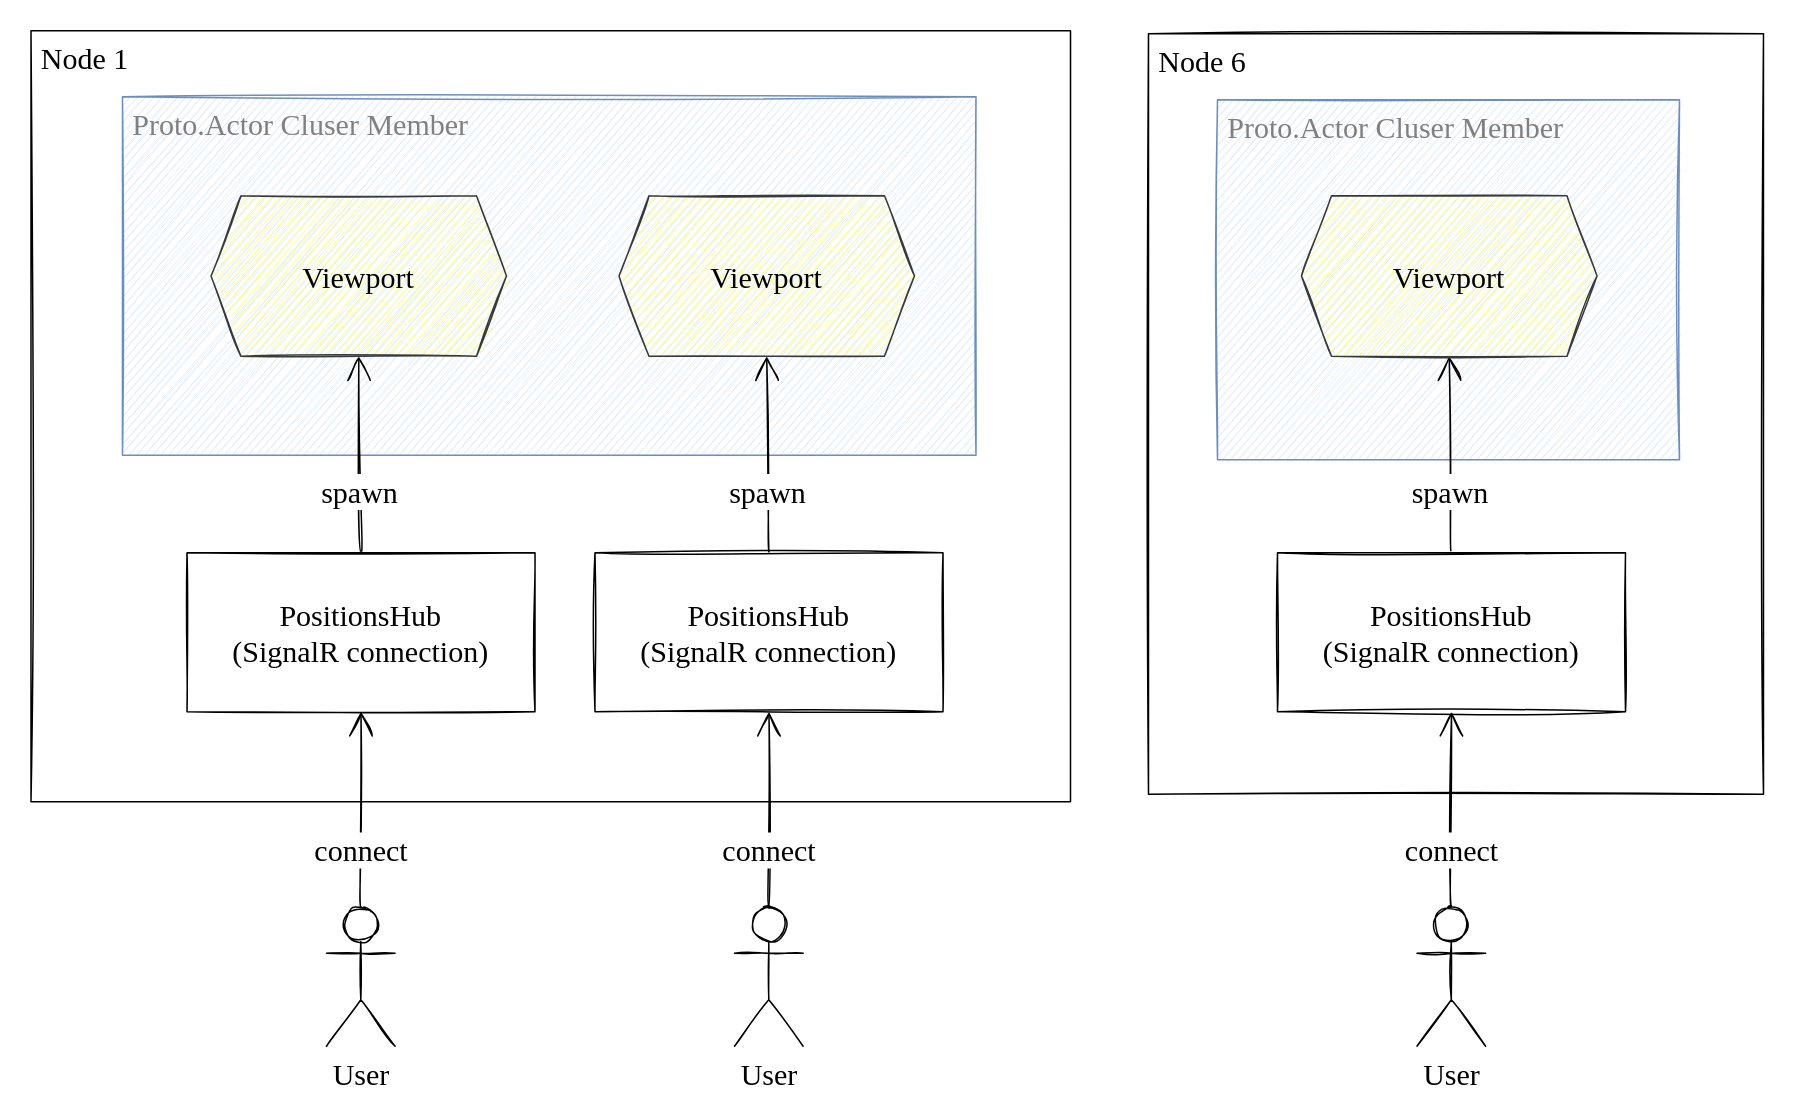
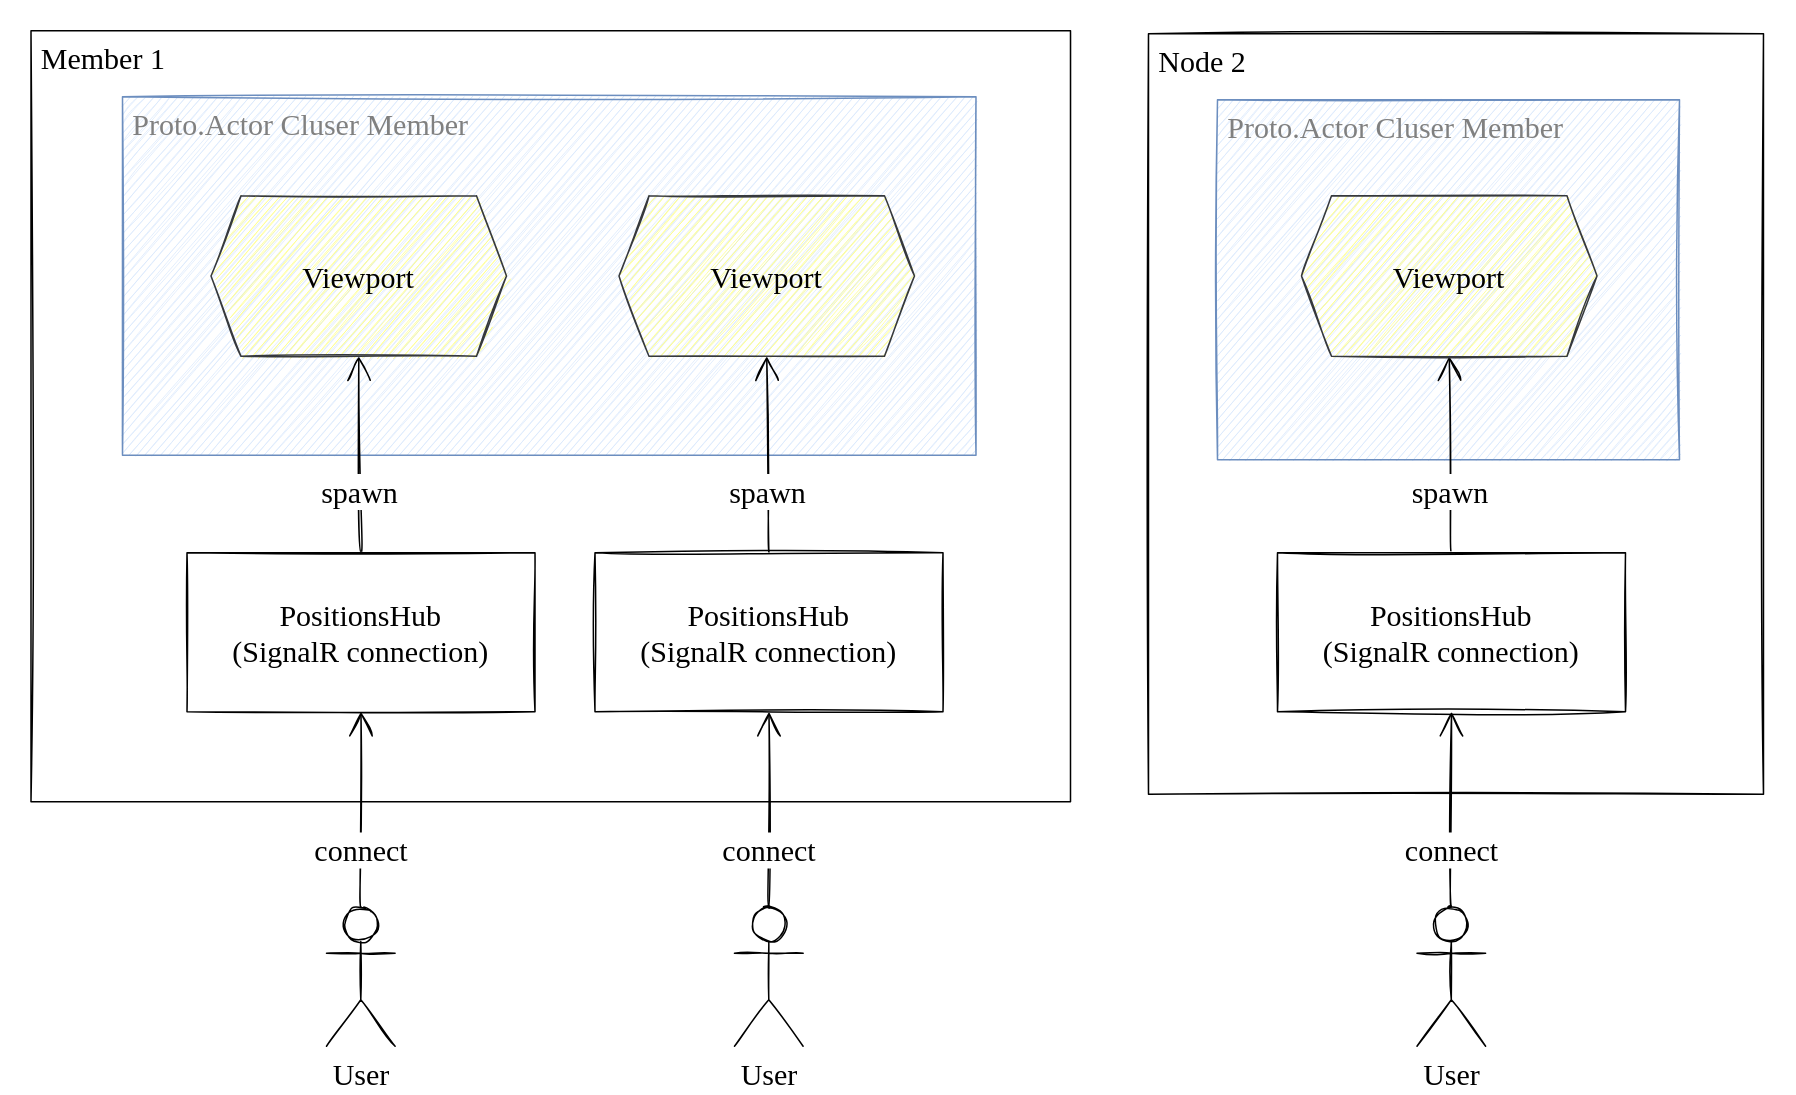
- <mxCell id="3" value="Node 1" style="rounded=0;whiteSpace=wrap;html=1;sketch=1;hachureGap=4;pointerEvents=0;fontFamily=Architects Daughter;fontSource=https%3A%2F%2Ffonts.googleapis.com%2Fcss%3Ffamily%3DArchitects%2BDaughter;fontSize=20;align=left;verticalAlign=top;spacingLeft=5;" vertex="1" parent="1"><mxGeometry x="20" y="20" width="693" height="514" as="geometry" /></mxCell>
+ <mxCell id="3" value="Member 1" style="rounded=0;whiteSpace=wrap;html=1;sketch=1;hachureGap=4;pointerEvents=0;fontFamily=Architects Daughter;fontSource=https%3A%2F%2Ffonts.googleapis.com%2Fcss%3Ffamily%3DArchitects%2BDaughter;fontSize=20;align=left;verticalAlign=top;spacingLeft=5;" vertex="1" parent="1"><mxGeometry x="20" y="20" width="693" height="514" as="geometry" /></mxCell>
- <mxCell id="2" value="Node 6" style="rounded=0;whiteSpace=wrap;html=1;sketch=1;hachureGap=4;pointerEvents=0;fontFamily=Architects Daughter;fontSource=https%3A%2F%2Ffonts.googleapis.com%2Fcss%3Ffamily%3DArchitects%2BDaughter;fontSize=20;align=left;verticalAlign=top;spacingLeft=5;" vertex="1" parent="1"><mxGeometry x="765" y="22" width="410" height="507" as="geometry" /></mxCell>
+ <mxCell id="2" value="Node 2" style="rounded=0;whiteSpace=wrap;html=1;sketch=1;hachureGap=4;pointerEvents=0;fontFamily=Architects Daughter;fontSource=https%3A%2F%2Ffonts.googleapis.com%2Fcss%3Ffamily%3DArchitects%2BDaughter;fontSize=20;align=left;verticalAlign=top;spacingLeft=5;" vertex="1" parent="1"><mxGeometry x="765" y="22" width="410" height="507" as="geometry" /></mxCell>
